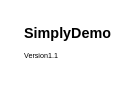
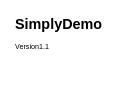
- <mxCell id="2" value="&lt;h1&gt;SimplyDemo&lt;/h1&gt;&lt;div&gt;Version1.1&lt;/div&gt;" style="text;html=1;strokeColor=none;fillColor=none;spacing=5;spacingTop=-20;whiteSpace=wrap;overflow=hidden;rounded=0;" parent="1" vertex="1"><mxGeometry x="35" y="35" width="190" height="120" as="geometry" /></mxCell>
+ <mxCell id="2" value="&lt;h1&gt;SimplyDemo&lt;/h1&gt;&lt;div&gt;Version1.1&lt;/div&gt;" style="text;html=1;strokeColor=none;fillColor=none;spacing=5;spacingTop=-20;whiteSpace=wrap;overflow=hidden;rounded=0;" parent="1" vertex="1"><mxGeometry x="20" y="20" width="190" height="120" as="geometry" /></mxCell>
